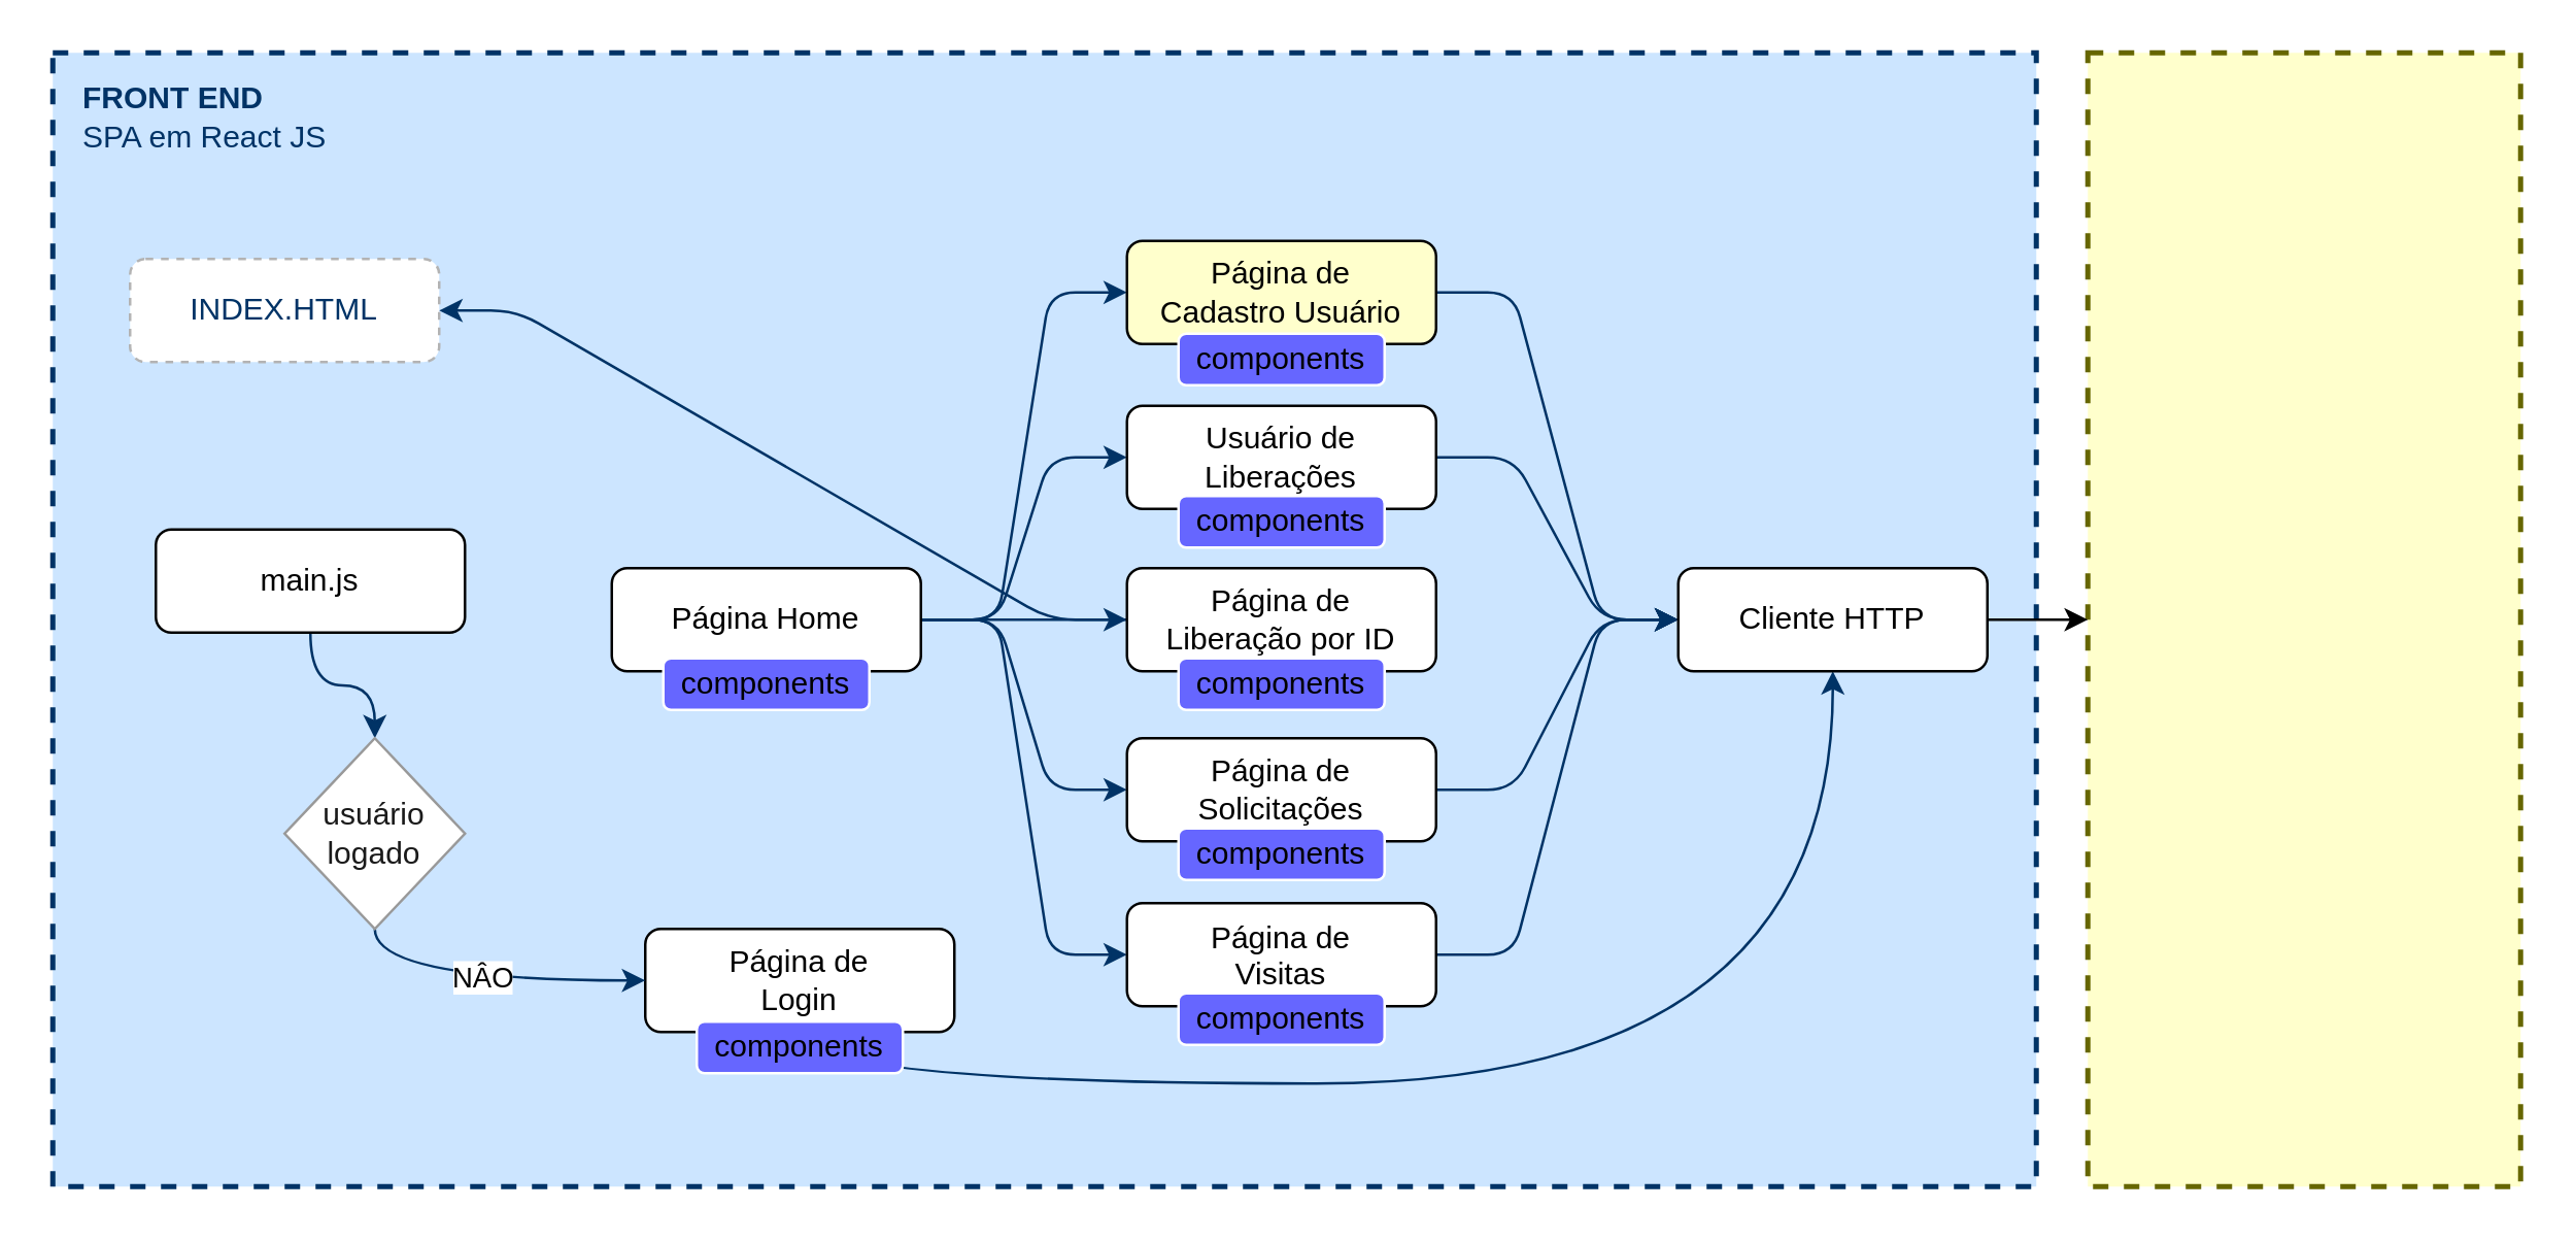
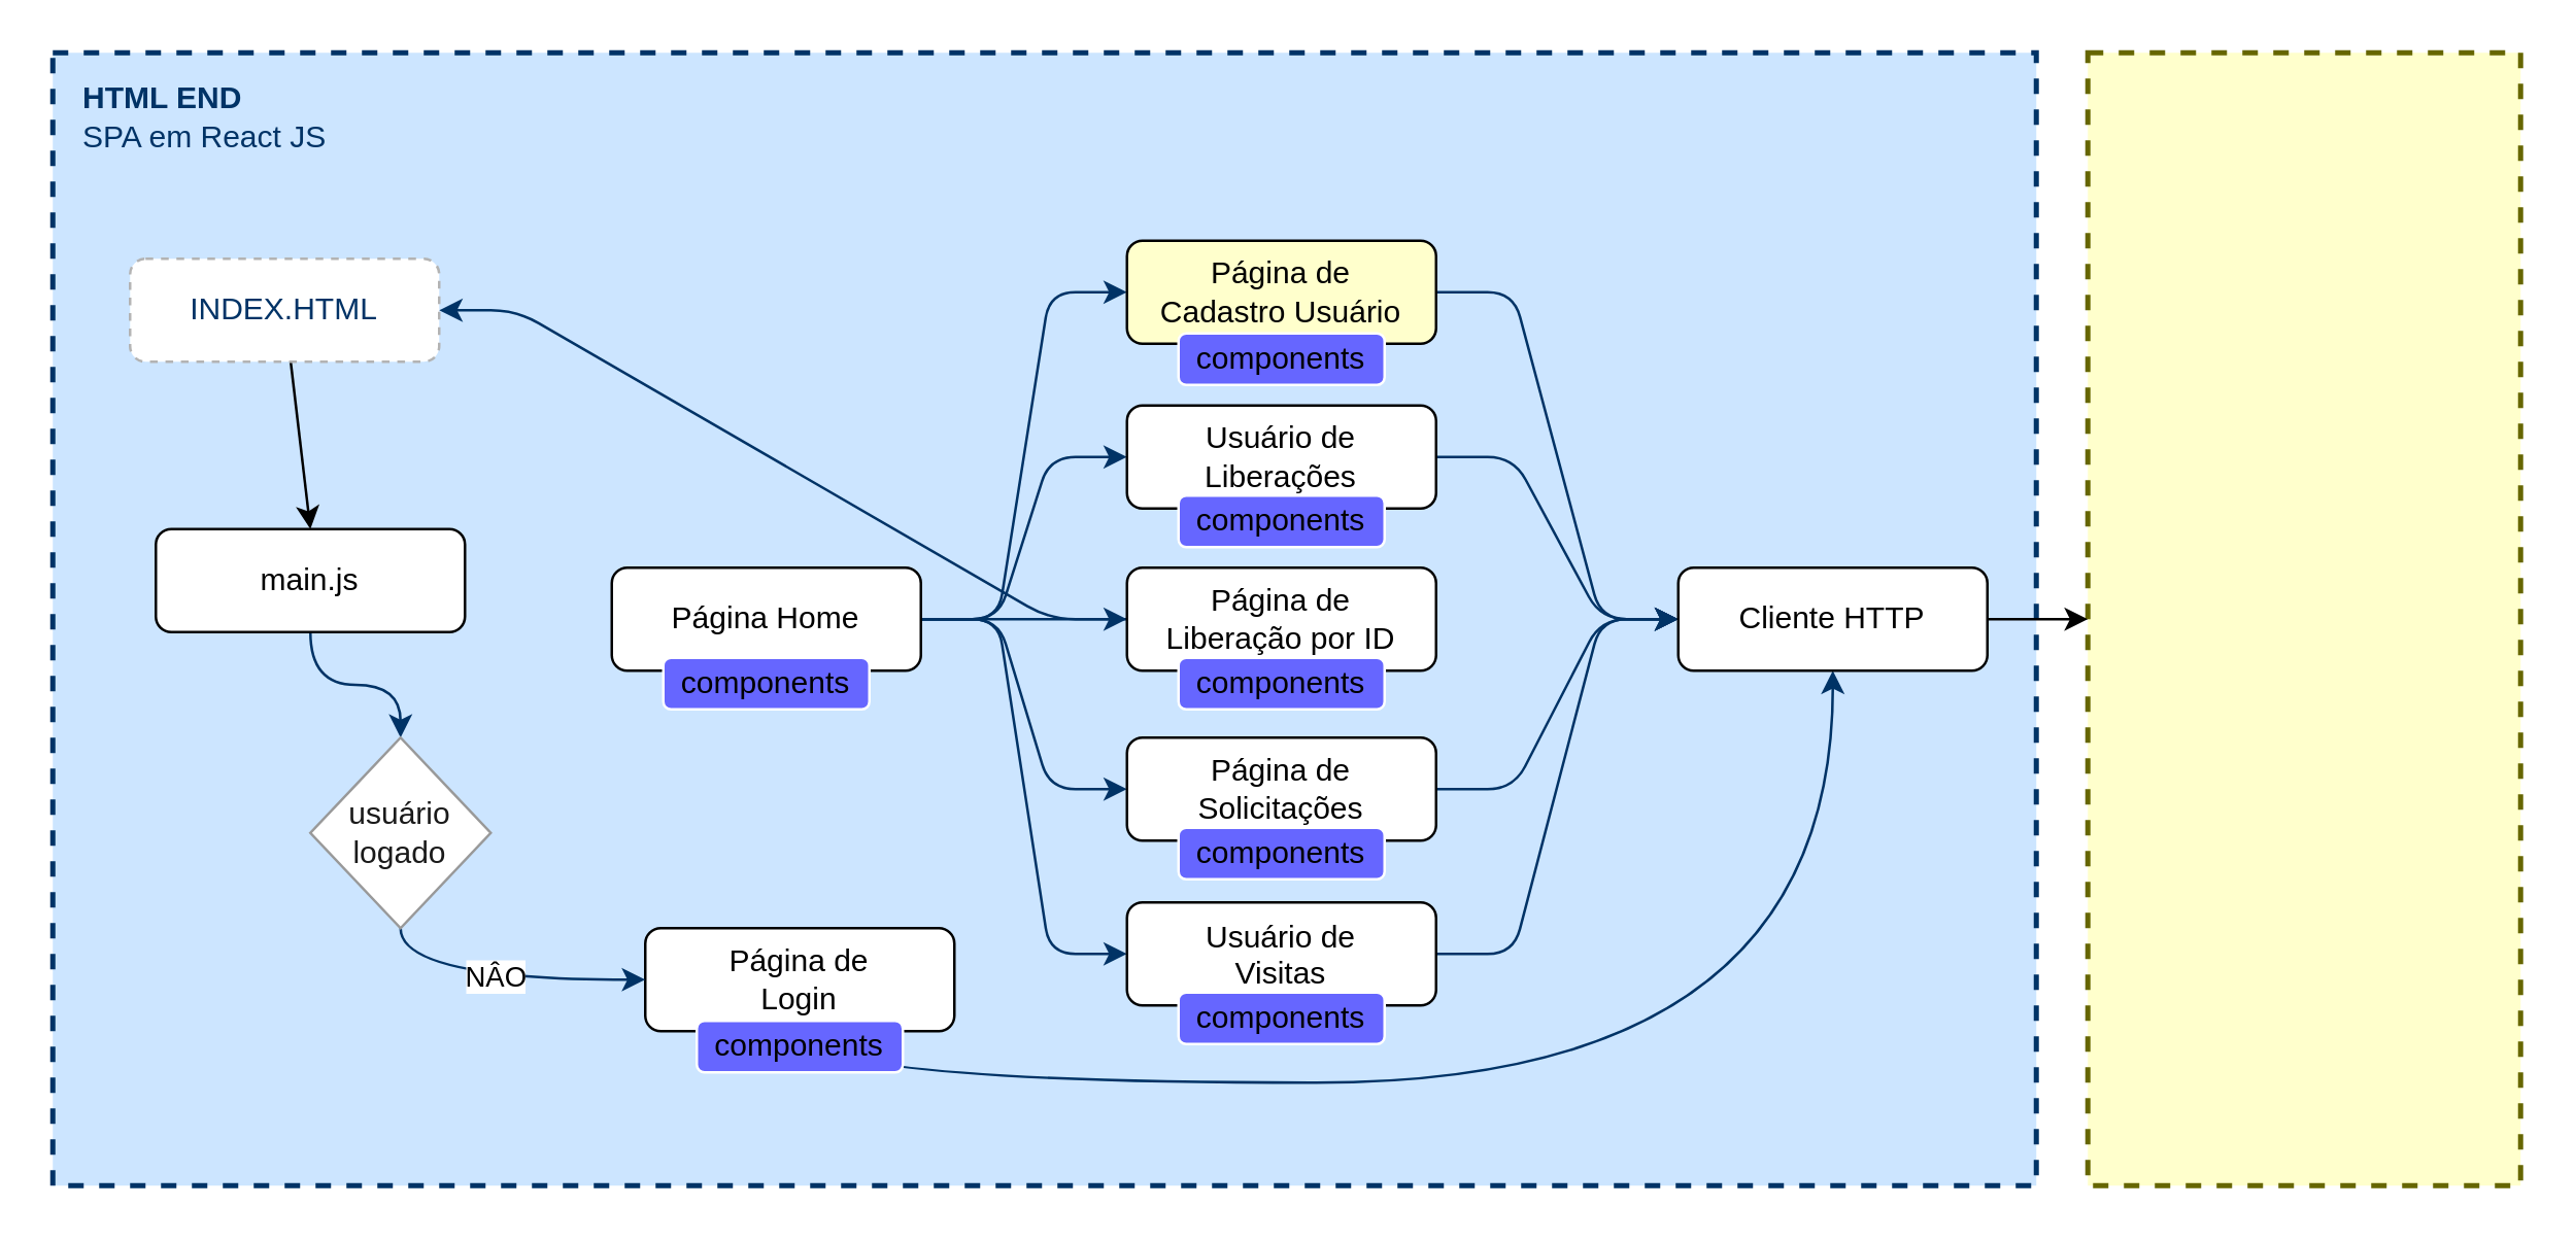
- <mxCell id="36" value="FRONT END&lt;br&gt;&lt;span style=&quot;font-weight: normal&quot;&gt;SPA em React JS&lt;/span&gt;" style="text;html=1;strokeColor=none;fillColor=none;align=left;verticalAlign=middle;whiteSpace=wrap;rounded=0;dashed=1;fontColor=#003366;fontStyle=1" vertex="1" parent="1"><mxGeometry x="30" y="30" width="110" height="30" as="geometry" /></mxCell>
+ <mxCell id="36" value="HTML END&lt;br&gt;&lt;span style=&quot;font-weight: normal&quot;&gt;SPA em React JS&lt;/span&gt;" style="text;html=1;strokeColor=none;fillColor=none;align=left;verticalAlign=middle;whiteSpace=wrap;rounded=0;dashed=1;fontColor=#003366;fontStyle=1" vertex="1" parent="1"><mxGeometry x="30" y="30" width="110" height="30" as="geometry" /></mxCell>
+ <mxCell id="37" style="edgeStyle=none;html=1;entryX=0.5;entryY=0;entryDx=0;entryDy=0;fontColor=#003366;strokeColor=#000000;" edge="1" parent="1" source="38" target="17"><mxGeometry relative="1" as="geometry" /></mxCell>
- <mxCell id="26" value="usuário&lt;br&gt;logado" style="rhombus;whiteSpace=wrap;html=1;strokeColor=#999999;fillColor=#FFFFFF;fontColor=#1A1A1A;" parent="1" vertex="1"><mxGeometry x="110" y="286" width="70" height="74" as="geometry" /></mxCell>
+ <mxCell id="26" value="usuário&lt;br&gt;logado" style="rhombus;whiteSpace=wrap;html=1;strokeColor=#999999;fillColor=#FFFFFF;fontColor=#1A1A1A;" parent="1" vertex="1"><mxGeometry x="120" y="286" width="70" height="74" as="geometry" /></mxCell>
- <mxCell id="21" value="Página&amp;nbsp;de &lt;br&gt;Visitas" style="rounded=1;whiteSpace=wrap;html=1;verticalAlign=top;" parent="1" vertex="1"><mxGeometry x="437" y="350" width="120" height="40" as="geometry" /></mxCell>
+ <mxCell id="21" value="Usuário&amp;nbsp;de &lt;br&gt;Visitas" style="rounded=1;whiteSpace=wrap;html=1;verticalAlign=top;" parent="1" vertex="1"><mxGeometry x="437" y="350" width="120" height="40" as="geometry" /></mxCell>
